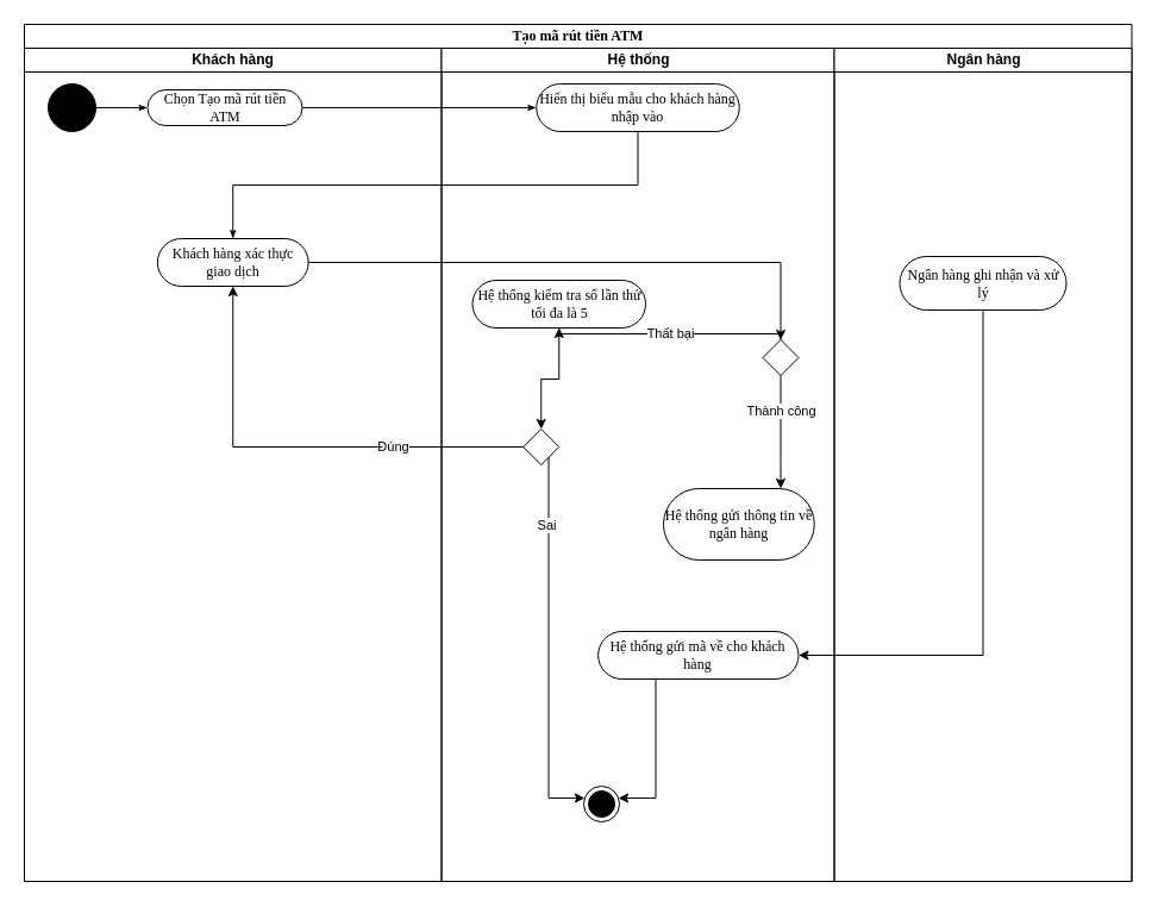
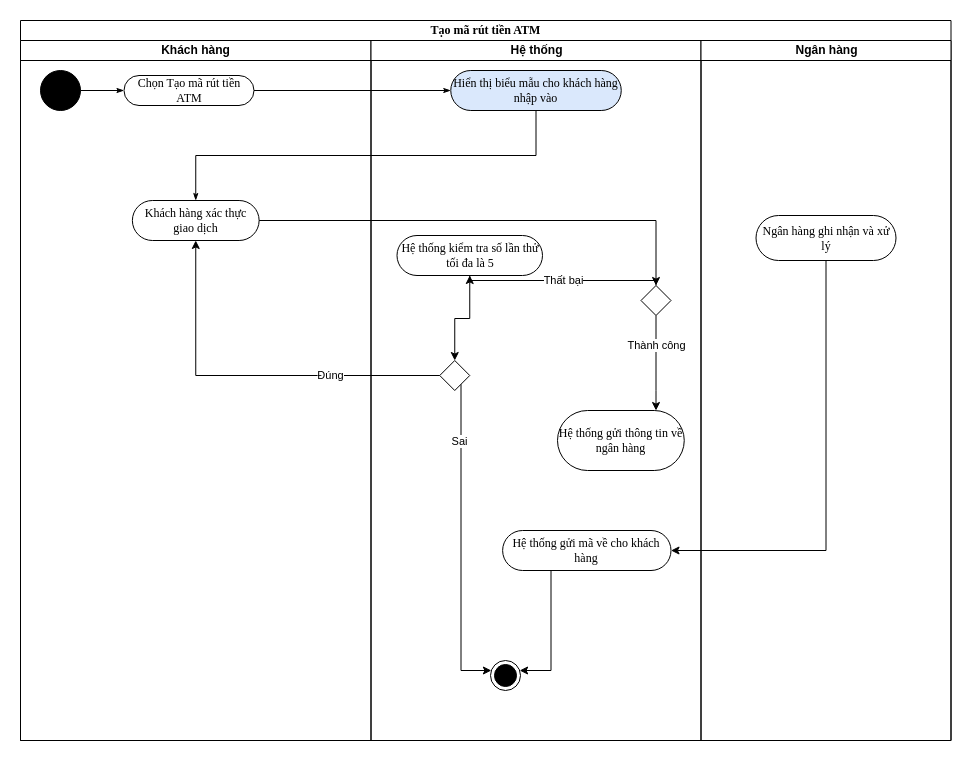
- <mxCell id="11" value="Hiển thị biểu mẫu cho khách hàng nhập vào" style="rounded=1;whiteSpace=wrap;html=1;shadow=0;comic=0;labelBackgroundColor=none;strokeWidth=1;fontFamily=Verdana;fontSize=12;align=center;arcSize=50;" vertex="1" parent="9"><mxGeometry x="79.75" y="30" width="170.5" height="40" as="geometry" /></mxCell>
+ <mxCell id="11" value="Hiển thị biểu mẫu cho khách hàng nhập vào" style="rounded=1;whiteSpace=wrap;html=1;shadow=0;comic=0;labelBackgroundColor=none;strokeWidth=1;fontFamily=Verdana;fontSize=12;align=center;arcSize=50;fillColor=#dae8fc;" vertex="1" parent="9"><mxGeometry x="79.75" y="30" width="170.5" height="40" as="geometry" /></mxCell>
